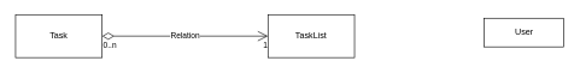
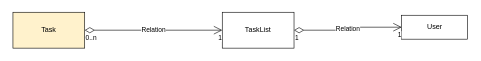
+ <mxCell id="8" value="Relation" style="endArrow=open;html=1;endSize=12;startArrow=diamondThin;startSize=14;startFill=0;edgeStyle=orthogonalEdgeStyle;rounded=0;entryX=0;entryY=0.5;entryDx=0;entryDy=0;exitX=1;exitY=0.5;exitDx=0;exitDy=0;" parent="1" source="3" target="7" edge="1"><mxGeometry relative="1" as="geometry"><mxPoint x="530" y="-10" as="sourcePoint" /><mxPoint x="350" y="180" as="targetPoint" /><Array as="points" /></mxGeometry></mxCell>
+ <mxCell id="9" value="1" style="edgeLabel;resizable=0;html=1;align=left;verticalAlign=top;" parent="8" connectable="0" vertex="1"><mxGeometry x="-1" relative="1" as="geometry" /></mxCell>
+ <mxCell id="10" value="1" style="edgeLabel;resizable=0;html=1;align=right;verticalAlign=top;" parent="8" connectable="0" vertex="1"><mxGeometry x="1" relative="1" as="geometry" /></mxCell>
- <mxCell id="2" value="Task" style="rounded=0;whiteSpace=wrap;html=1;" parent="1" vertex="1"><mxGeometry x="20" y="20" width="120" height="60" as="geometry" /></mxCell>
+ <mxCell id="2" value="Task" style="rounded=0;whiteSpace=wrap;html=1;fillColor=#fff2cc;" parent="1" vertex="1"><mxGeometry x="20" y="20" width="120" height="60" as="geometry" /></mxCell>
